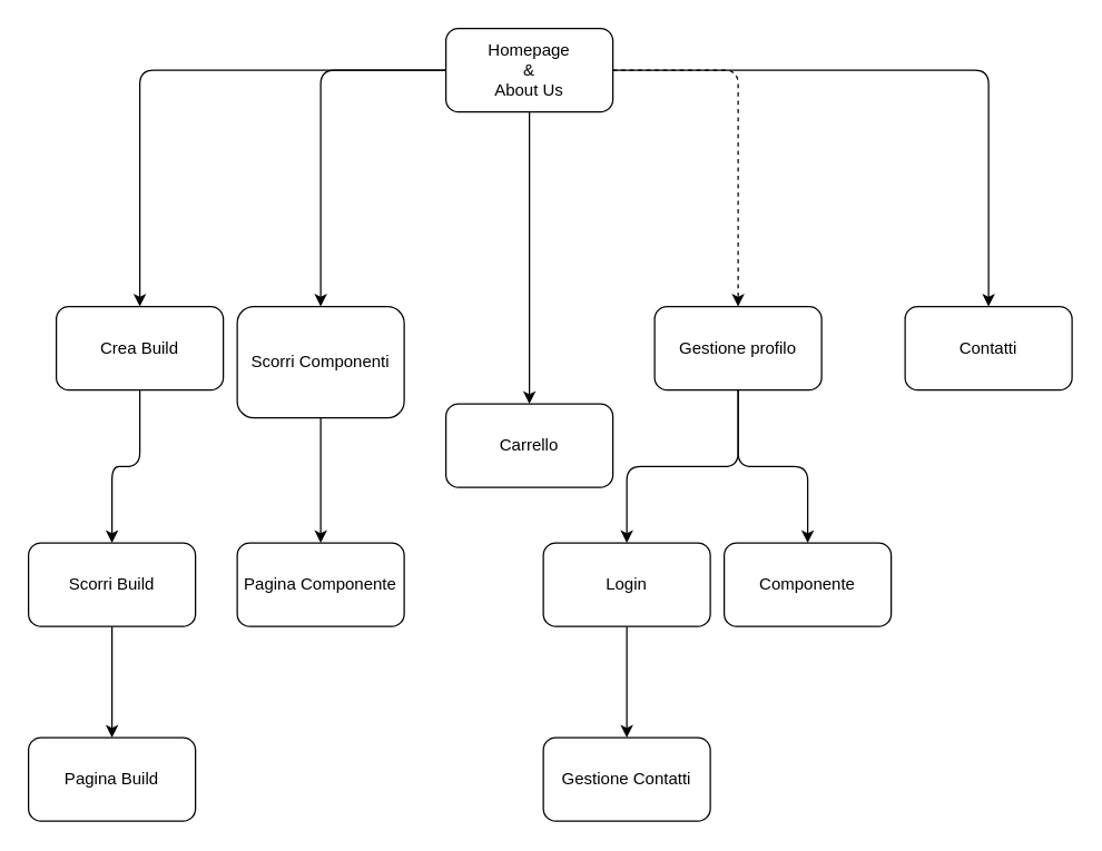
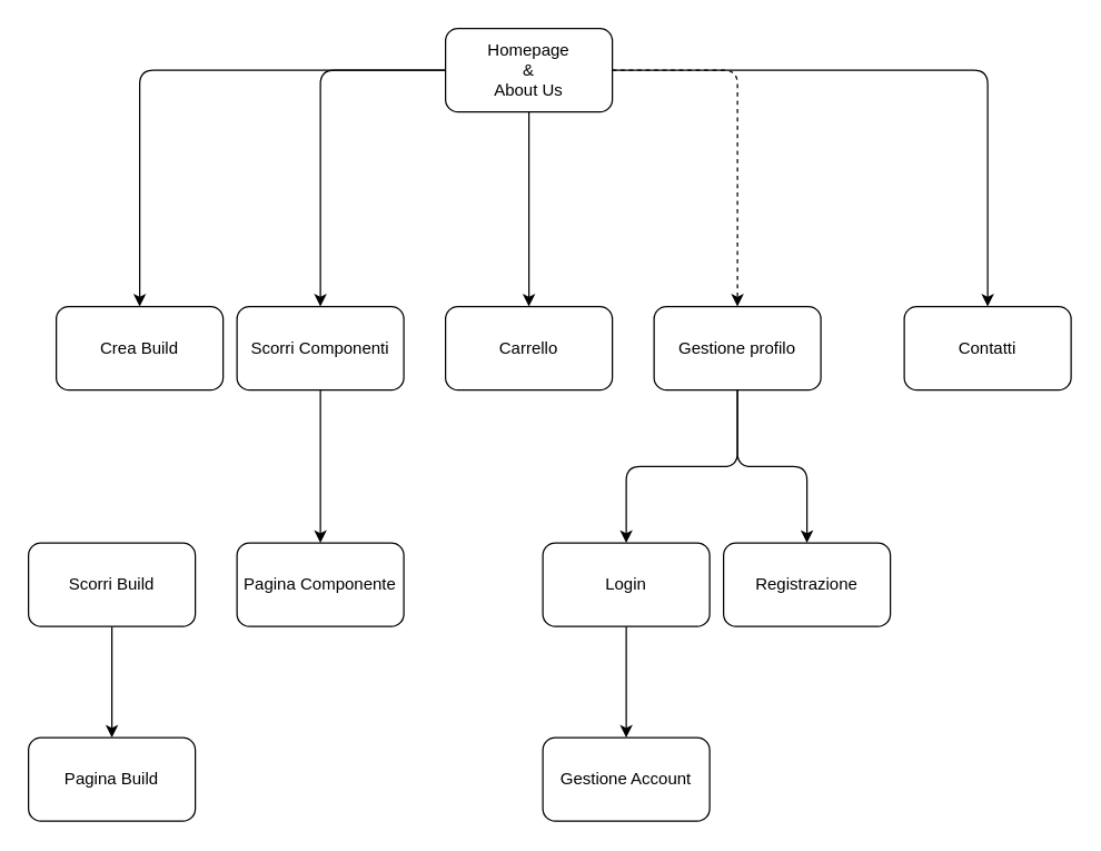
- <mxCell id="13" value="Scorri Componenti" style="rounded=1;whiteSpace=wrap;html=1;sketch=0;" vertex="1" parent="1"><mxGeometry x="170" y="220" width="120" height="80" as="geometry" /></mxCell>
+ <mxCell id="13" value="Scorri Componenti" style="rounded=1;whiteSpace=wrap;html=1;sketch=0;" vertex="1" parent="1"><mxGeometry x="170" y="220" width="120" height="60" as="geometry" /></mxCell>
- <mxCell id="17" value="Carrello" style="rounded=1;whiteSpace=wrap;html=1;sketch=0;" vertex="1" parent="1"><mxGeometry x="320" y="290" width="120" height="60" as="geometry" /></mxCell>
+ <mxCell id="17" value="Carrello" style="rounded=1;whiteSpace=wrap;html=1;sketch=0;" vertex="1" parent="1"><mxGeometry x="320" y="220" width="120" height="60" as="geometry" /></mxCell>
- <mxCell id="8" style="edgeStyle=orthogonalEdgeStyle;rounded=1;sketch=0;orthogonalLoop=1;jettySize=auto;html=1;" edge="1" parent="1" source="9" target="11"><mxGeometry relative="1" as="geometry" /></mxCell>
- <mxCell id="21" value="Componente" style="rounded=1;whiteSpace=wrap;html=1;sketch=0;" vertex="1" parent="1"><mxGeometry x="520" y="390" width="120" height="60" as="geometry" /></mxCell>
+ <mxCell id="21" value="Registrazione" style="rounded=1;whiteSpace=wrap;html=1;sketch=0;" vertex="1" parent="1"><mxGeometry x="520" y="390" width="120" height="60" as="geometry" /></mxCell>
- <mxCell id="24" value="Gestione Contatti" style="rounded=1;whiteSpace=wrap;html=1;sketch=0;" vertex="1" parent="1"><mxGeometry x="390" y="530" width="120" height="60" as="geometry" /></mxCell>
+ <mxCell id="24" value="Gestione Account" style="rounded=1;whiteSpace=wrap;html=1;sketch=0;" vertex="1" parent="1"><mxGeometry x="390" y="530" width="120" height="60" as="geometry" /></mxCell>
